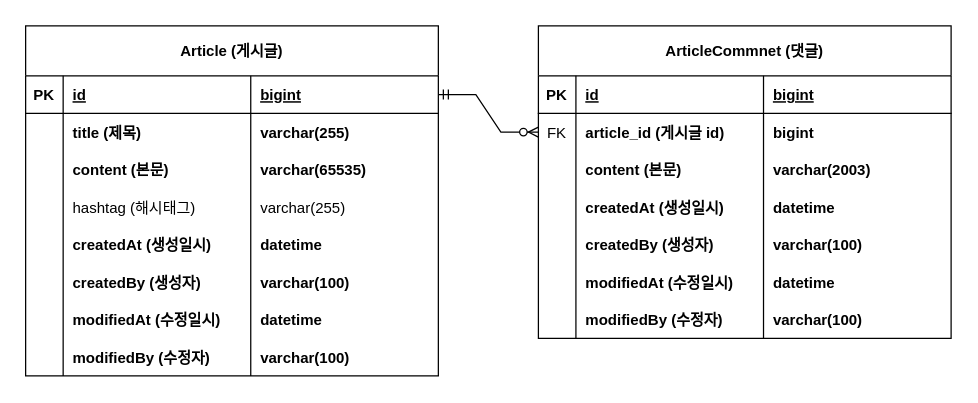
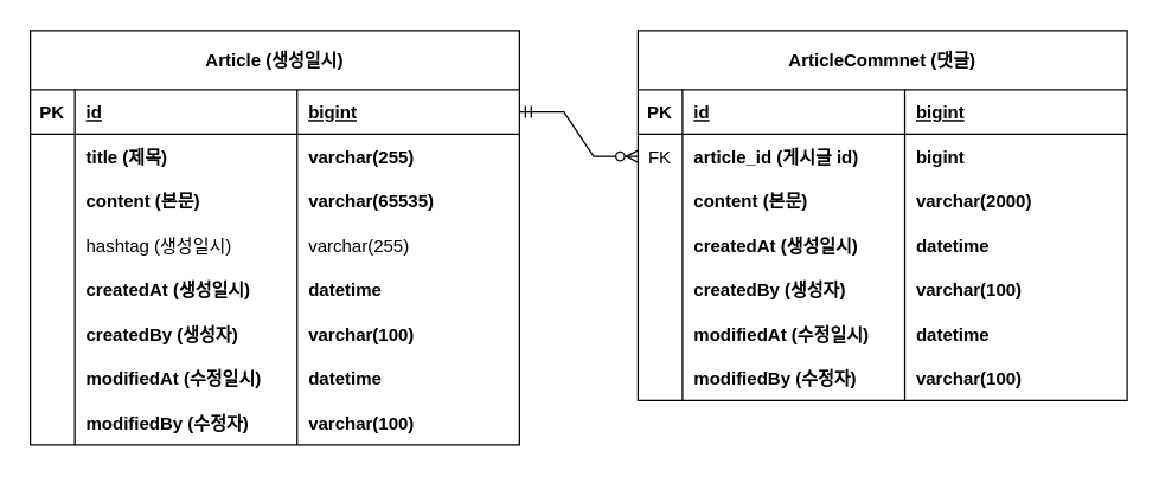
- <mxCell id="2" value="Article (게시글)" style="shape=table;startSize=40;container=1;collapsible=1;childLayout=tableLayout;fixedRows=1;rowLines=0;fontStyle=1;align=center;resizeLast=1;" parent="1" vertex="1"><mxGeometry x="20" y="20" width="330" height="280" as="geometry" /></mxCell>
+ <mxCell id="2" value="Article (생성일시)" style="shape=table;startSize=40;container=1;collapsible=1;childLayout=tableLayout;fixedRows=1;rowLines=0;fontStyle=1;align=center;resizeLast=1;" parent="1" vertex="1"><mxGeometry x="20" y="20" width="330" height="280" as="geometry" /></mxCell>
- <mxCell id="47" value="varchar(2003)" style="shape=partialRectangle;connectable=0;fillColor=none;top=0;left=0;bottom=0;right=0;align=left;spacingLeft=6;overflow=hidden;fontStyle=1" parent="44" vertex="1"><mxGeometry x="180" width="150" height="30" as="geometry"><mxRectangle width="150" height="30" as="alternateBounds" /></mxGeometry></mxCell>
+ <mxCell id="47" value="varchar(2000)" style="shape=partialRectangle;connectable=0;fillColor=none;top=0;left=0;bottom=0;right=0;align=left;spacingLeft=6;overflow=hidden;fontStyle=1" parent="44" vertex="1"><mxGeometry x="180" width="150" height="30" as="geometry"><mxRectangle width="150" height="30" as="alternateBounds" /></mxGeometry></mxCell>
- <mxCell id="17" value="hashtag (해시태그)" style="shape=partialRectangle;connectable=0;fillColor=none;top=0;left=0;bottom=0;right=0;align=left;spacingLeft=6;overflow=hidden;" parent="15" vertex="1"><mxGeometry x="30" width="150" height="30" as="geometry"><mxRectangle width="150" height="30" as="alternateBounds" /></mxGeometry></mxCell>
+ <mxCell id="17" value="hashtag (생성일시)" style="shape=partialRectangle;connectable=0;fillColor=none;top=0;left=0;bottom=0;right=0;align=left;spacingLeft=6;overflow=hidden;" parent="15" vertex="1"><mxGeometry x="30" width="150" height="30" as="geometry"><mxRectangle width="150" height="30" as="alternateBounds" /></mxGeometry></mxCell>
